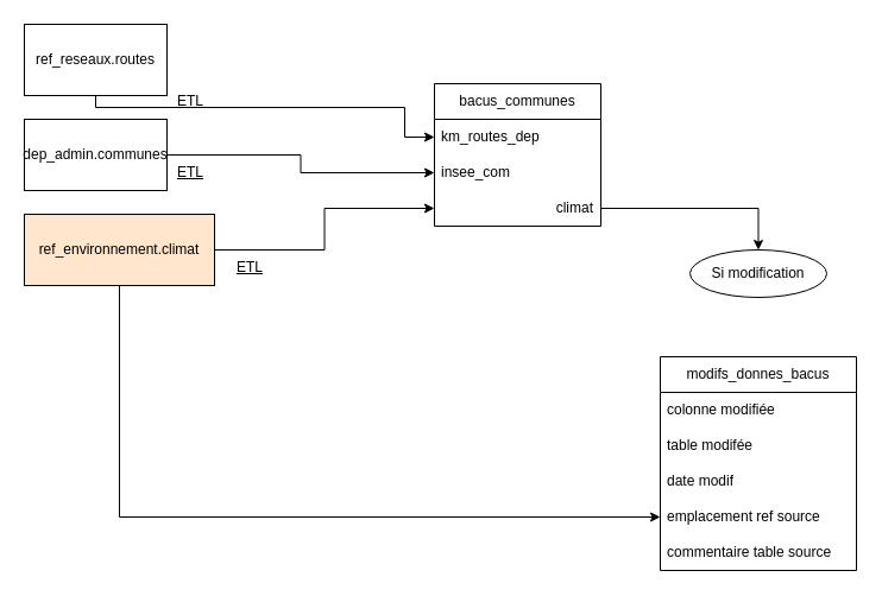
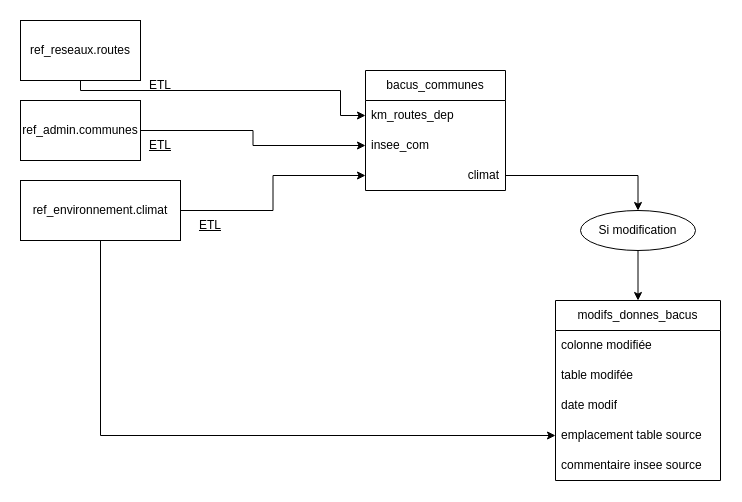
- <mxCell id="5" value="dep_admin.communes" style="rounded=0;whiteSpace=wrap;html=1;" vertex="1" parent="1"><mxGeometry x="20" y="100" width="120" height="60" as="geometry" /></mxCell>
+ <mxCell id="5" value="ref_admin.communes" style="rounded=0;whiteSpace=wrap;html=1;" vertex="1" parent="1"><mxGeometry x="20" y="100" width="120" height="60" as="geometry" /></mxCell>
- <mxCell id="8" value="ref_environnement.climat" style="rounded=0;whiteSpace=wrap;html=1;fillColor=#ffe6cc;" vertex="1" parent="1"><mxGeometry x="20" y="180" width="160" height="60" as="geometry" /></mxCell>
+ <mxCell id="8" value="ref_environnement.climat" style="rounded=0;whiteSpace=wrap;html=1;" vertex="1" parent="1"><mxGeometry x="20" y="180" width="160" height="60" as="geometry" /></mxCell>
+ <mxCell id="22" style="edgeStyle=orthogonalEdgeStyle;rounded=0;orthogonalLoop=1;jettySize=auto;html=1;entryX=0.5;entryY=0;entryDx=0;entryDy=0;" edge="1" parent="1" source="23" target="13"><mxGeometry relative="1" as="geometry" /></mxCell>
- <mxCell id="17" value="emplacement ref source" style="text;strokeColor=none;fillColor=none;align=left;verticalAlign=middle;spacingLeft=4;spacingRight=4;overflow=hidden;points=[[0,0.5],[1,0.5]];portConstraint=eastwest;rotatable=0;whiteSpace=wrap;html=1;" vertex="1" parent="13"><mxGeometry y="120" width="165" height="30" as="geometry" /></mxCell>
+ <mxCell id="17" value="emplacement table source" style="text;strokeColor=none;fillColor=none;align=left;verticalAlign=middle;spacingLeft=4;spacingRight=4;overflow=hidden;points=[[0,0.5],[1,0.5]];portConstraint=eastwest;rotatable=0;whiteSpace=wrap;html=1;" vertex="1" parent="13"><mxGeometry y="120" width="165" height="30" as="geometry" /></mxCell>
- <mxCell id="18" value="commentaire table source" style="text;strokeColor=none;fillColor=none;align=left;verticalAlign=middle;spacingLeft=4;spacingRight=4;overflow=hidden;points=[[0,0.5],[1,0.5]];portConstraint=eastwest;rotatable=0;whiteSpace=wrap;html=1;" vertex="1" parent="13"><mxGeometry y="150" width="165" height="30" as="geometry" /></mxCell>
+ <mxCell id="18" value="commentaire insee source" style="text;strokeColor=none;fillColor=none;align=left;verticalAlign=middle;spacingLeft=4;spacingRight=4;overflow=hidden;points=[[0,0.5],[1,0.5]];portConstraint=eastwest;rotatable=0;whiteSpace=wrap;html=1;" vertex="1" parent="13"><mxGeometry y="150" width="165" height="30" as="geometry" /></mxCell>
